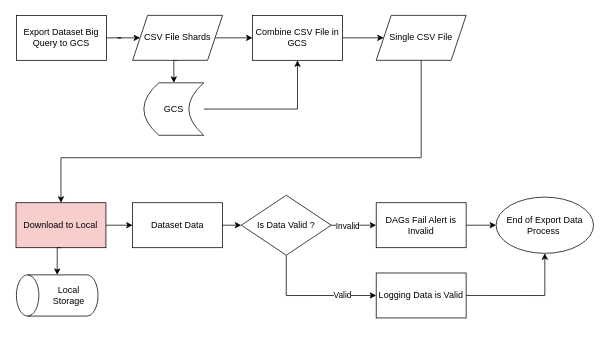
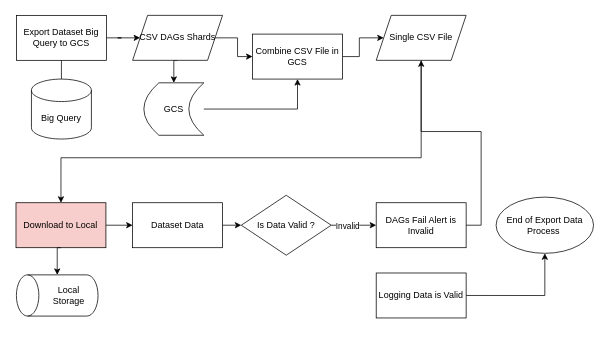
- <mxCell id="9" value="CSV File Shards" style="shape=parallelogram;perimeter=parallelogramPerimeter;whiteSpace=wrap;html=1;fixedSize=1;" vertex="1" parent="1"><mxGeometry x="175.99" y="20" width="120" height="60" as="geometry" /></mxCell>
+ <mxCell id="9" value="CSV DAGs Shards" style="shape=parallelogram;perimeter=parallelogramPerimeter;whiteSpace=wrap;html=1;fixedSize=1;" vertex="1" parent="1"><mxGeometry x="175.99" y="20" width="120" height="60" as="geometry" /></mxCell>
- <mxCell id="11" value="Combine CSV File in GCS" style="rounded=0;whiteSpace=wrap;html=1;" vertex="1" parent="1"><mxGeometry x="336" y="20" width="120" height="60" as="geometry" /></mxCell>
+ <mxCell id="11" value="Combine CSV File in GCS" style="rounded=0;whiteSpace=wrap;html=1;" vertex="1" parent="1"><mxGeometry x="336" y="45" width="120" height="60" as="geometry" /></mxCell>
+ <mxCell id="31" style="edgeStyle=orthogonalEdgeStyle;rounded=0;orthogonalLoop=1;jettySize=auto;html=1;exitX=0.5;exitY=1;exitDx=0;exitDy=0;entryX=0.5;entryY=0;entryDx=0;entryDy=0;entryPerimeter=0;endArrow=none;startFill=0;" edge="1" parent="1" source="3" target="4"><mxGeometry relative="1" as="geometry" /></mxCell>
+ <mxCell id="4" value="Big Query" style="shape=cylinder3;whiteSpace=wrap;html=1;boundedLbl=1;backgroundOutline=1;size=15;" vertex="1" parent="1"><mxGeometry x="41" y="105" width="80" height="80" as="geometry" /></mxCell>
- <mxCell id="27" style="edgeStyle=orthogonalEdgeStyle;rounded=0;orthogonalLoop=1;jettySize=auto;html=1;exitX=1;exitY=0.5;exitDx=0;exitDy=0;" edge="1" parent="1" source="28" target="26"><mxGeometry relative="1" as="geometry" /></mxCell>
+ <mxCell id="27" style="edgeStyle=orthogonalEdgeStyle;rounded=0;orthogonalLoop=1;jettySize=auto;html=1;exitX=1;exitY=0.5;exitDx=0;exitDy=0;" edge="1" parent="1" source="28" target="13"><mxGeometry relative="1" as="geometry" /></mxCell>
- <mxCell id="23" style="edgeStyle=orthogonalEdgeStyle;rounded=0;orthogonalLoop=1;jettySize=auto;html=1;exitX=0.5;exitY=1;exitDx=0;exitDy=0;entryX=0;entryY=0.5;entryDx=0;entryDy=0;" edge="1" parent="1" source="25" target="30"><mxGeometry relative="1" as="geometry" /></mxCell>
- <mxCell id="24" value="Valid" style="edgeLabel;html=1;align=center;verticalAlign=middle;resizable=0;points=[];" vertex="1" connectable="0" parent="23"><mxGeometry x="0.144" y="1" relative="1" as="geometry"><mxPoint x="29" y="1" as="offset" /></mxGeometry></mxCell>
